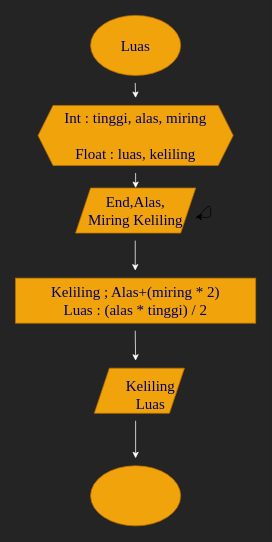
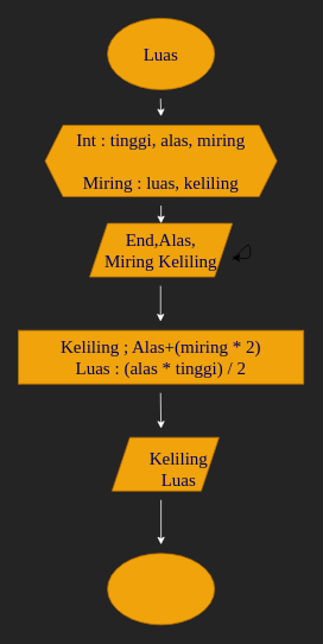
- <mxCell id="5" value="Int : tinggi, alas, miring&lt;br&gt;&lt;br&gt;Float : luas, keliling" style="text;strokeColor=none;align=center;fillColor=none;html=1;verticalAlign=middle;whiteSpace=wrap;rounded=0;fontFamily=Times New Roman;fontSize=20;fontColor=#000066;" parent="1" vertex="1"><mxGeometry x="45" y="130" width="270" height="100" as="geometry" /></mxCell>
+ <mxCell id="5" value="Int : tinggi, alas, miring&lt;br&gt;&lt;br&gt;Miring : luas, keliling" style="text;strokeColor=none;align=center;fillColor=none;html=1;verticalAlign=middle;whiteSpace=wrap;rounded=0;fontFamily=Times New Roman;fontSize=20;fontColor=#000066;" parent="1" vertex="1"><mxGeometry x="45" y="130" width="270" height="100" as="geometry" /></mxCell>
